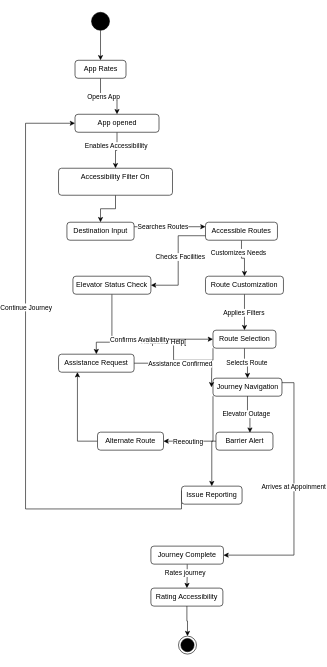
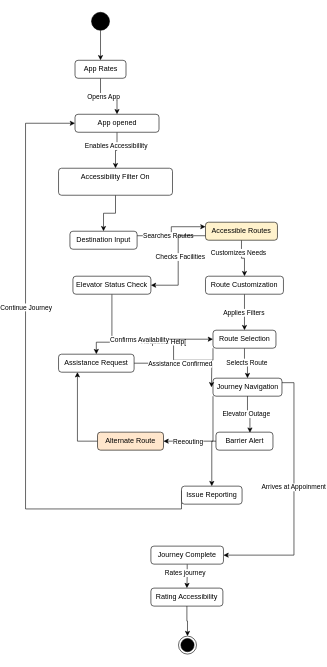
- <mxCell id="14" value="Destination Input" style="html=1;align=center;verticalAlign=top;rounded=1;absoluteArcSize=1;arcSize=10;dashed=0;whiteSpace=wrap;" vertex="1" parent="1"><mxGeometry x="89" y="370" width="112" height="30" as="geometry" /></mxCell>
+ <mxCell id="14" value="Destination Input" style="html=1;align=center;verticalAlign=top;rounded=1;absoluteArcSize=1;arcSize=10;dashed=0;whiteSpace=wrap;" vertex="1" parent="1"><mxGeometry x="94" y="385" width="112" height="30" as="geometry" /></mxCell>
- <mxCell id="19" value="Accessible Routes" style="html=1;align=center;verticalAlign=top;rounded=1;absoluteArcSize=1;arcSize=10;dashed=0;whiteSpace=wrap;" vertex="1" parent="1"><mxGeometry x="320" y="370" width="120" height="30" as="geometry" /></mxCell>
+ <mxCell id="19" value="Accessible Routes" style="html=1;align=center;verticalAlign=top;rounded=1;absoluteArcSize=1;arcSize=10;dashed=0;whiteSpace=wrap;fillColor=#fff2cc;" vertex="1" parent="1"><mxGeometry x="320" y="370" width="120" height="30" as="geometry" /></mxCell>
- <mxCell id="44" value="Alternate Route" style="html=1;align=center;verticalAlign=top;rounded=1;absoluteArcSize=1;arcSize=10;dashed=0;whiteSpace=wrap;" vertex="1" parent="1"><mxGeometry x="140" y="720" width="110" height="30" as="geometry" /></mxCell>
+ <mxCell id="44" value="Alternate Route" style="html=1;align=center;verticalAlign=top;rounded=1;absoluteArcSize=1;arcSize=10;dashed=0;whiteSpace=wrap;fillColor=#ffe6cc;" vertex="1" parent="1"><mxGeometry x="140" y="720" width="110" height="30" as="geometry" /></mxCell>
